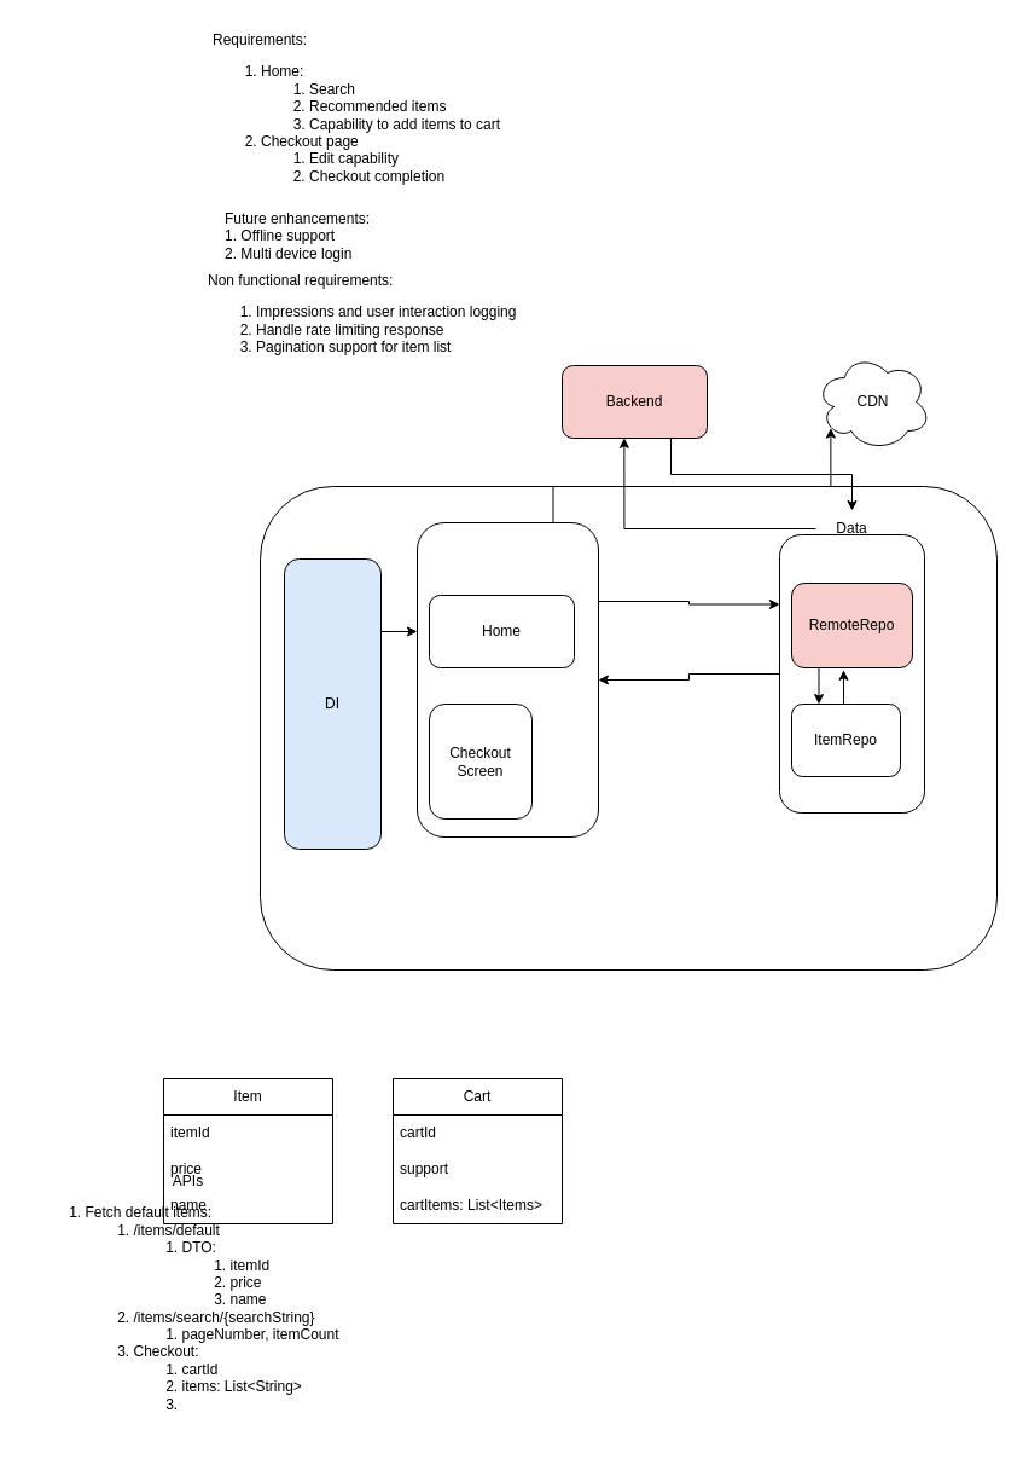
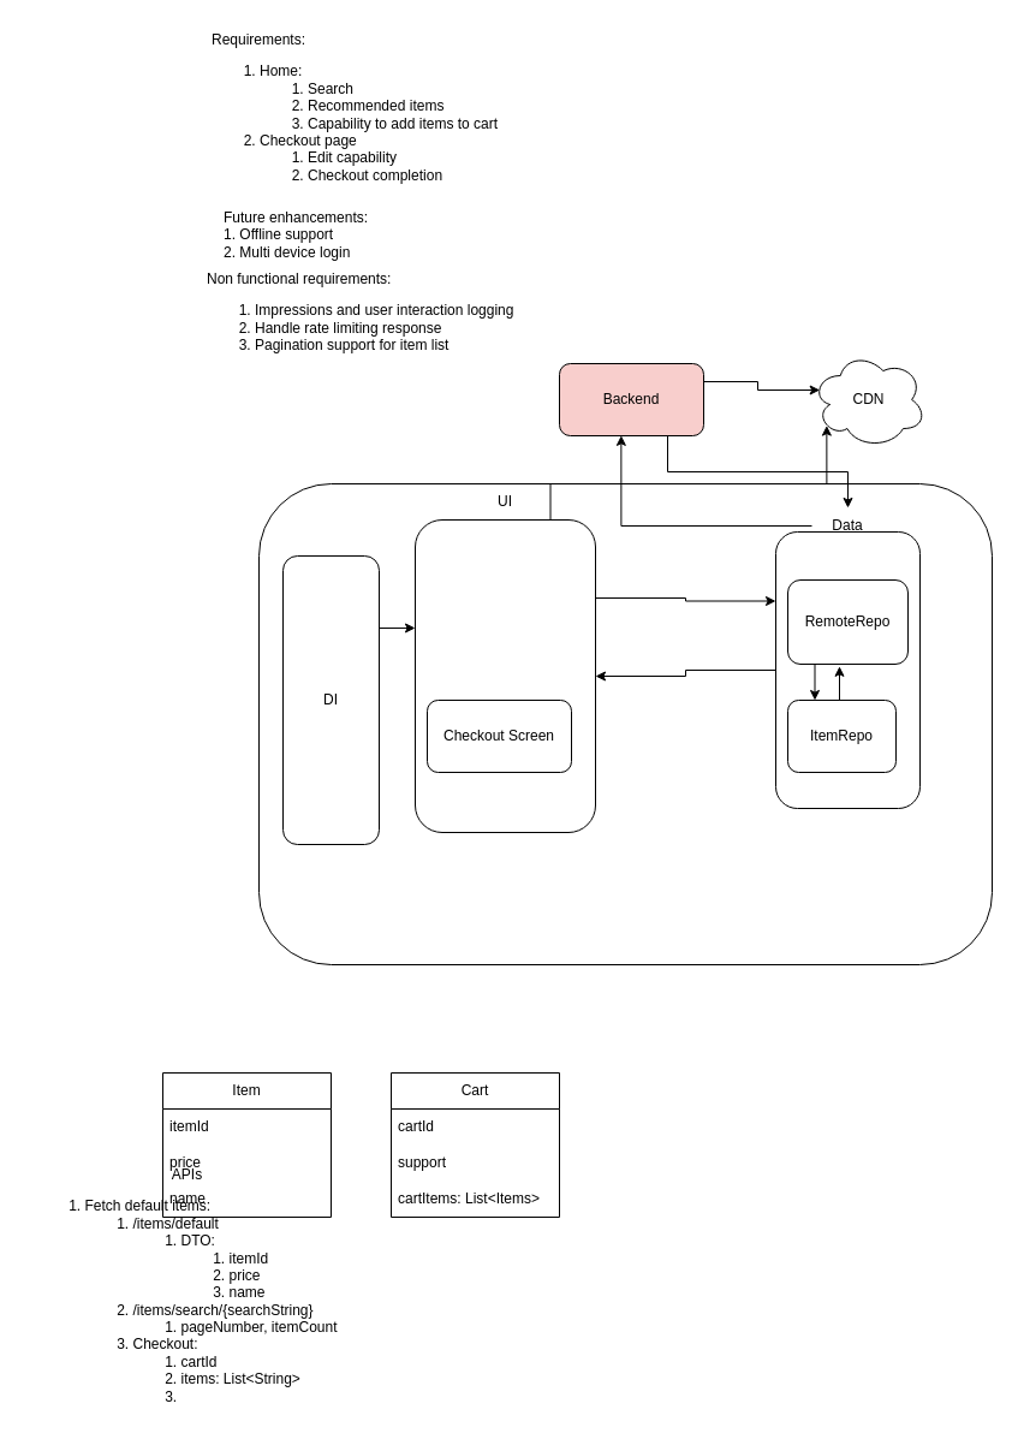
+ <mxCell id="18" style="edgeStyle=orthogonalEdgeStyle;rounded=0;orthogonalLoop=1;jettySize=auto;html=1;exitX=1;exitY=0.25;exitDx=0;exitDy=0;entryX=0.07;entryY=0.4;entryDx=0;entryDy=0;entryPerimeter=0;" edge="1" parent="1" source="16" target="17"><mxGeometry relative="1" as="geometry" /></mxCell>
+ <mxCell id="22" value="UI" style="text;html=1;align=center;verticalAlign=middle;whiteSpace=wrap;rounded=0;" vertex="1" parent="1"><mxGeometry x="390" y="402" width="60" height="30" as="geometry" /></mxCell>
- <mxCell id="12" value="RemoteRepo" style="rounded=1;whiteSpace=wrap;html=1;fillColor=#f8cecc;" vertex="1" parent="1"><mxGeometry x="655" y="482" width="100" height="70" as="geometry" /></mxCell>
+ <mxCell id="12" value="RemoteRepo" style="rounded=1;whiteSpace=wrap;html=1;" vertex="1" parent="1"><mxGeometry x="655" y="482" width="100" height="70" as="geometry" /></mxCell>
- <mxCell id="6" value="Home" style="rounded=1;whiteSpace=wrap;html=1;" vertex="1" parent="1"><mxGeometry x="355" y="492" width="120" height="60" as="geometry" /></mxCell>
- <mxCell id="23" value="DI" style="rounded=1;whiteSpace=wrap;html=1;fillColor=#dae8fc;" vertex="1" parent="1"><mxGeometry x="235" y="462" width="80" height="240" as="geometry" /></mxCell>
+ <mxCell id="23" value="DI" style="rounded=1;whiteSpace=wrap;html=1;" vertex="1" parent="1"><mxGeometry x="235" y="462" width="80" height="240" as="geometry" /></mxCell>
- <mxCell id="7" value="Checkout Screen" style="rounded=1;whiteSpace=wrap;html=1;" vertex="1" parent="1"><mxGeometry x="355" y="582" width="85" height="95" as="geometry" /></mxCell>
+ <mxCell id="7" value="Checkout Screen" style="rounded=1;whiteSpace=wrap;html=1;" vertex="1" parent="1"><mxGeometry x="355" y="582" width="120" height="60" as="geometry" /></mxCell>
